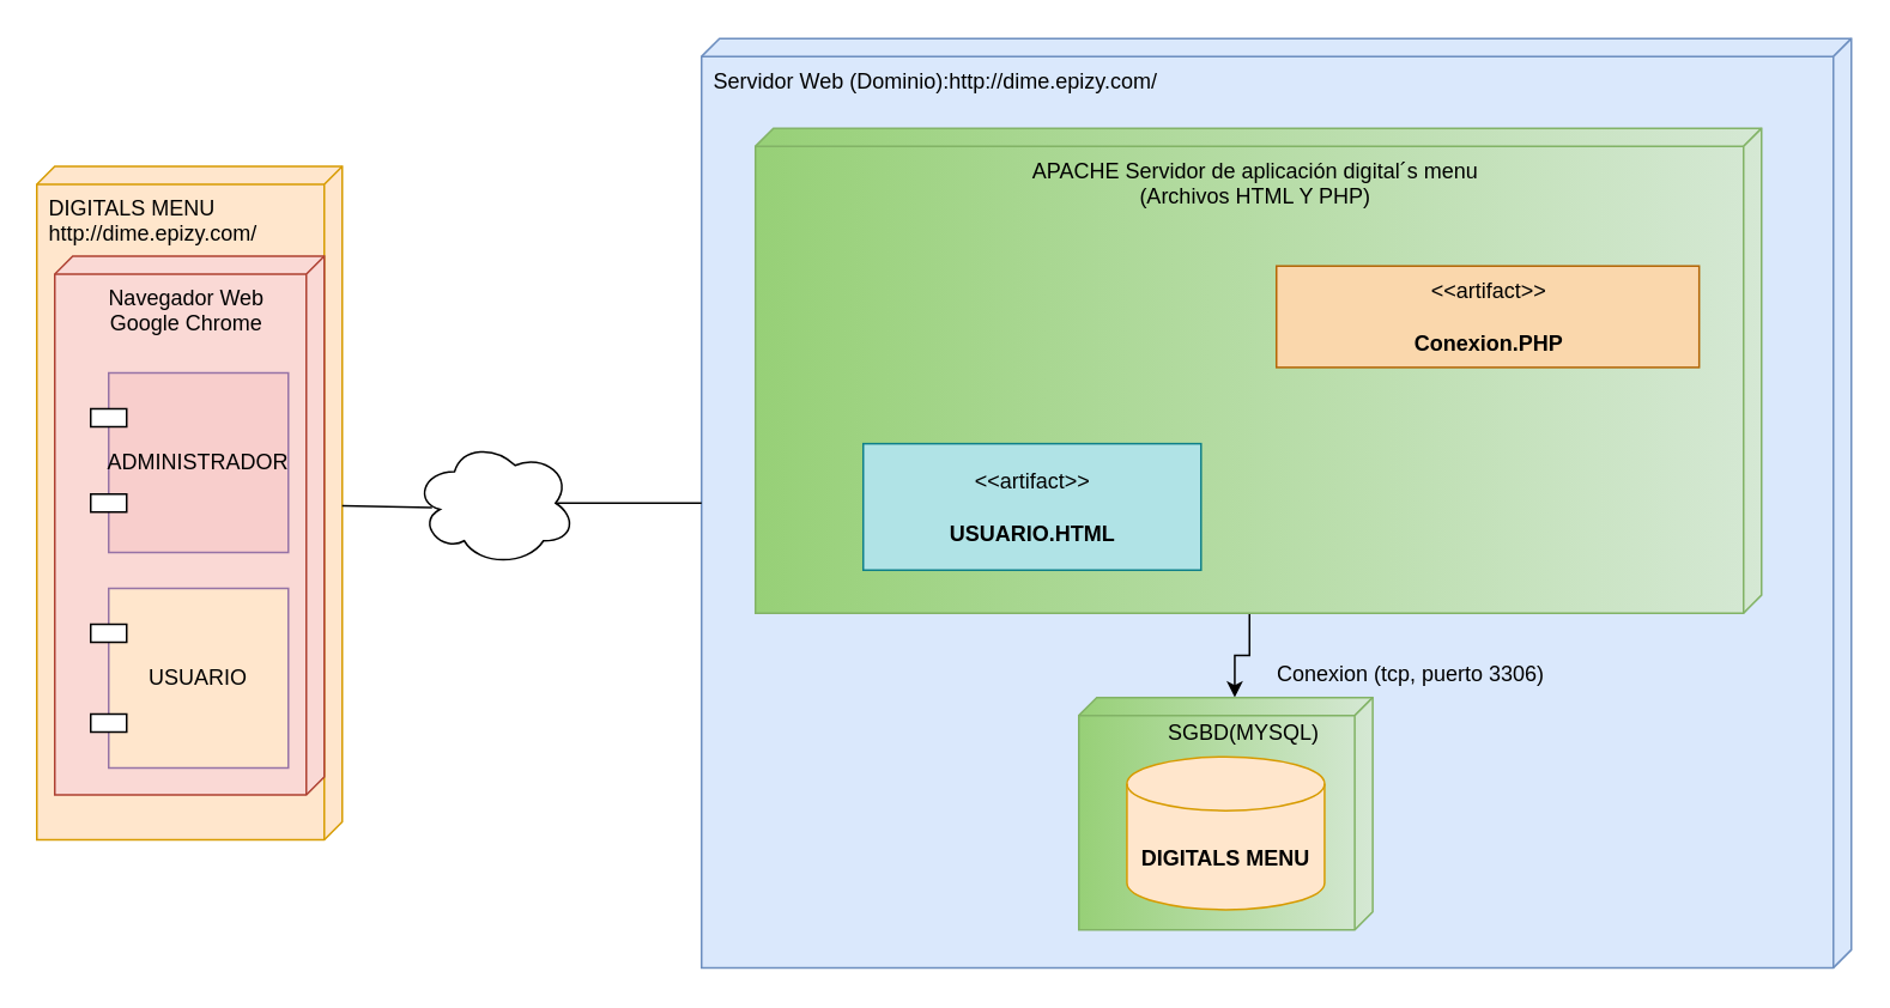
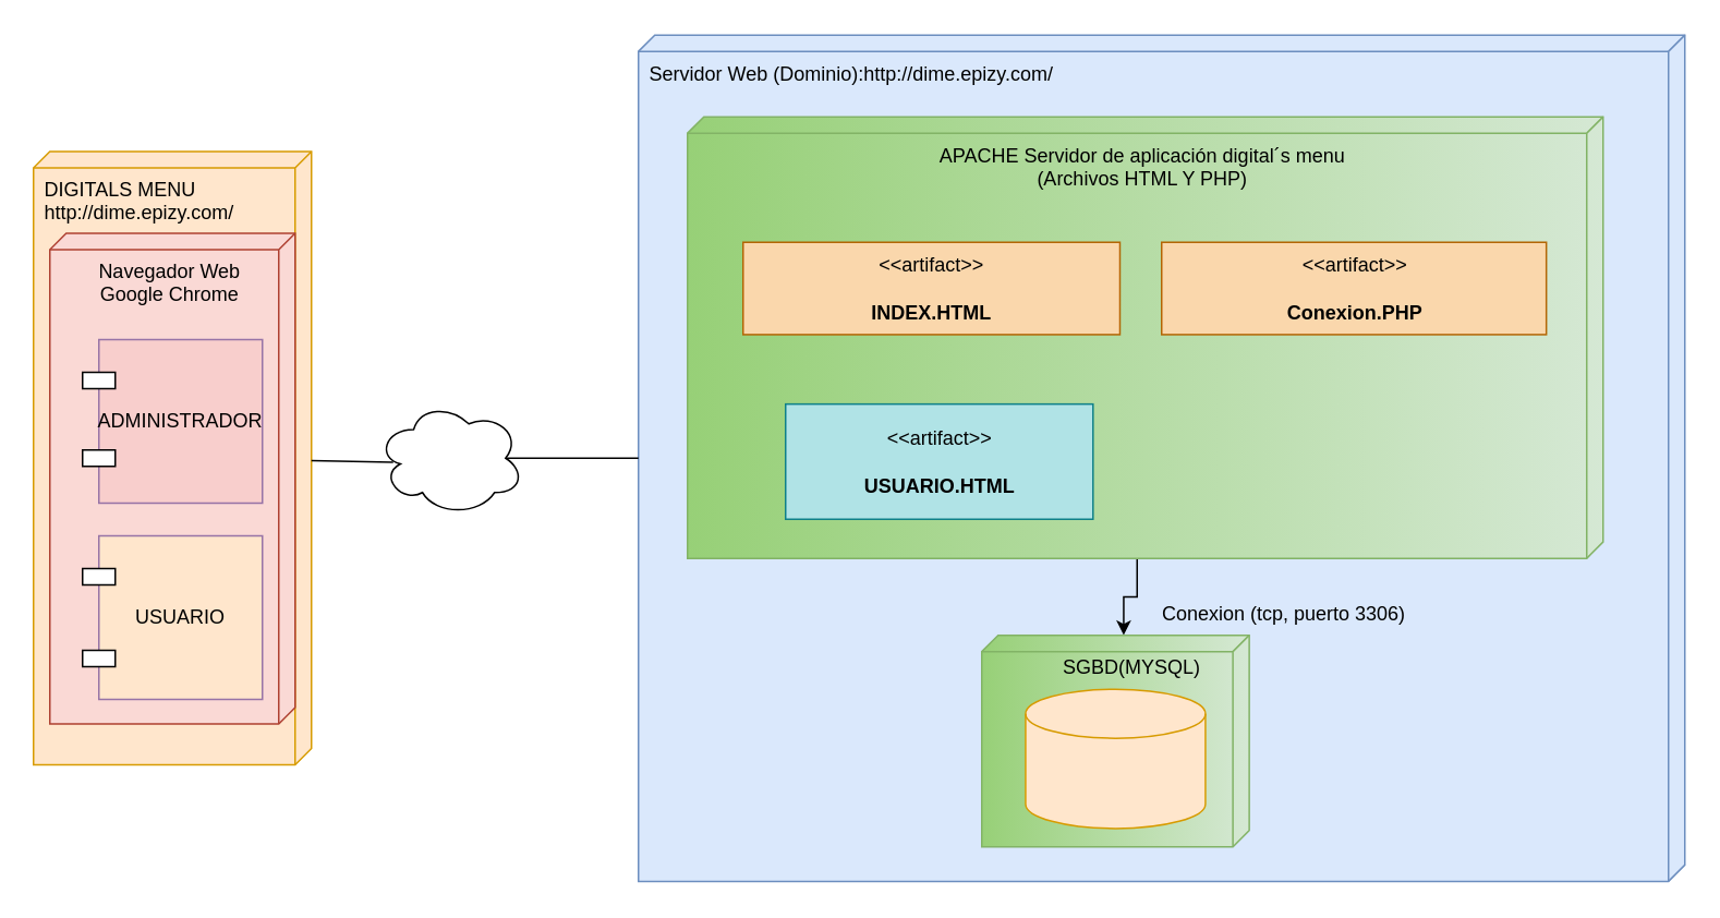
+ <mxCell id="10" value="&amp;lt;&amp;lt;artifact&amp;gt;&amp;gt;&lt;br&gt;&lt;br&gt;&lt;b&gt;INDEX.HTML&lt;/b&gt;" style="text;html=1;align=center;verticalAlign=middle;dashed=0;fillColor=#fad7ac;strokeColor=#b46504;" vertex="1" parent="2"><mxGeometry x="64.001" y="126.737" width="230.485" height="56.461" as="geometry" /></mxCell>
- <mxCell id="9" value="&lt;br style=&quot;&quot;&gt;&lt;b style=&quot;&quot;&gt;DIGITALS MENU&lt;/b&gt;" style="text;html=1;strokeColor=none;fillColor=none;align=center;verticalAlign=middle;whiteSpace=wrap;rounded=0;" vertex="1" parent="2"><mxGeometry x="236.79" y="437.914" width="110" height="23.0" as="geometry" /></mxCell>
